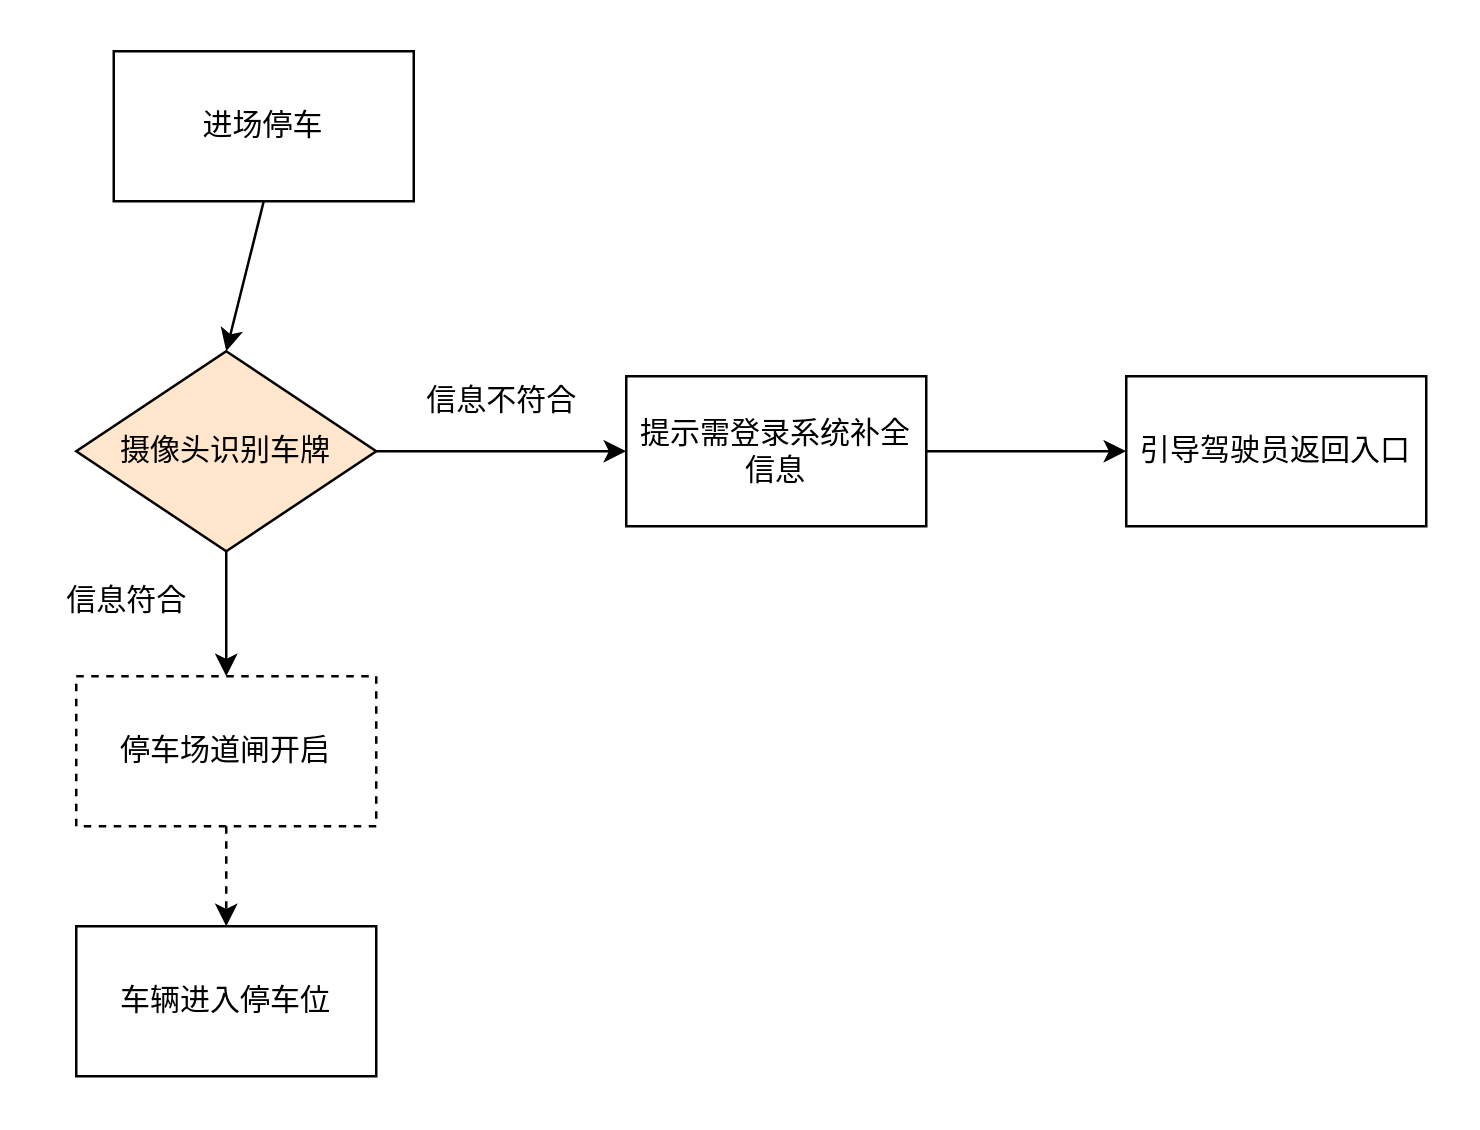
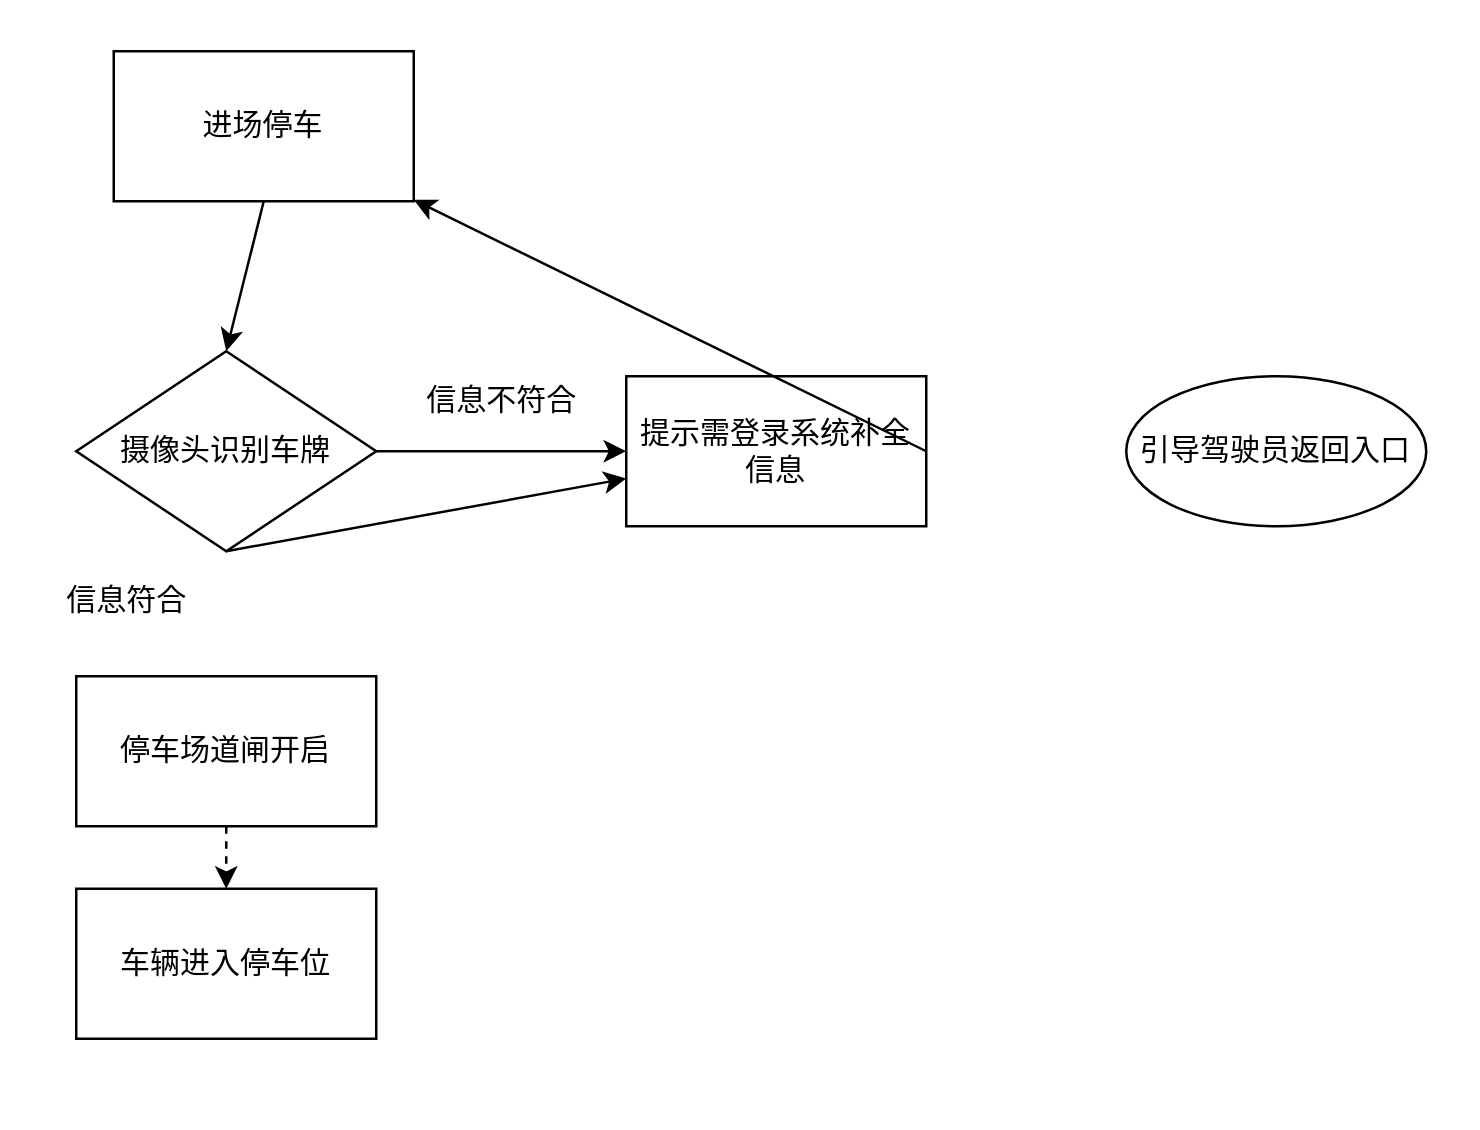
- <mxCell id="4" value="摄像头识别车牌" style="rhombus;whiteSpace=wrap;html=1;fillColor=#ffe6cc;" parent="1" vertex="1"><mxGeometry x="30" y="140" width="120" height="80" as="geometry" /></mxCell>
+ <mxCell id="4" value="摄像头识别车牌" style="rhombus;whiteSpace=wrap;html=1;" parent="1" vertex="1"><mxGeometry x="30" y="140" width="120" height="80" as="geometry" /></mxCell>
- <mxCell id="12" value="" style="endArrow=classic;html=1;entryX=0;entryY=0.5;entryDx=0;entryDy=0;exitX=1;exitY=0.5;exitDx=0;exitDy=0;" edge="1" parent="1" source="5" target="11"><mxGeometry width="50" height="50" relative="1" as="geometry"><mxPoint x="300" y="240" as="sourcePoint" /><mxPoint x="350" y="190" as="targetPoint" /></mxGeometry></mxCell>
+ <mxCell id="12" value="" style="endArrow=classic;html=1;exitX=1;exitY=0.5;exitDx=0;exitDy=0;" edge="1" parent="1" source="5" target="2"><mxGeometry width="50" height="50" relative="1" as="geometry"><mxPoint x="300" y="240" as="sourcePoint" /><mxPoint x="350" y="190" as="targetPoint" /></mxGeometry></mxCell>
- <mxCell id="11" value="引导驾驶员返回入口" style="rounded=0;whiteSpace=wrap;html=1;" vertex="1" parent="1"><mxGeometry x="450" y="150" width="120" height="60" as="geometry" /></mxCell>
+ <mxCell id="11" value="引导驾驶员返回入口" style="ellipse;whiteSpace=wrap;html=1;" vertex="1" parent="1"><mxGeometry x="450" y="150" width="120" height="60" as="geometry" /></mxCell>
- <mxCell id="9" value="" style="endArrow=classic;html=1;exitX=0.5;exitY=1;exitDx=0;exitDy=0;entryX=0.5;entryY=0;entryDx=0;entryDy=0;" parent="1" source="4" target="8" edge="1"><mxGeometry width="50" height="50" relative="1" as="geometry"><mxPoint x="300" y="230" as="sourcePoint" /><mxPoint x="350" y="180" as="targetPoint" /></mxGeometry></mxCell>
+ <mxCell id="9" value="" style="endArrow=classic;html=1;exitX=0.5;exitY=1;exitDx=0;exitDy=0;" parent="1" source="4" target="5" edge="1"><mxGeometry width="50" height="50" relative="1" as="geometry"><mxPoint x="300" y="230" as="sourcePoint" /><mxPoint x="350" y="180" as="targetPoint" /></mxGeometry></mxCell>
- <mxCell id="8" value="停车场道闸开启" style="rounded=0;whiteSpace=wrap;html=1;dashed=1;" parent="1" vertex="1"><mxGeometry x="30" y="270" width="120" height="60" as="geometry" /></mxCell>
+ <mxCell id="8" value="停车场道闸开启" style="rounded=0;whiteSpace=wrap;html=1;" parent="1" vertex="1"><mxGeometry x="30" y="270" width="120" height="60" as="geometry" /></mxCell>
- <mxCell id="13" value="车辆进入停车位" style="rounded=0;whiteSpace=wrap;html=1;" vertex="1" parent="1"><mxGeometry x="30" y="370" width="120" height="60" as="geometry" /></mxCell>
+ <mxCell id="13" value="车辆进入停车位" style="rounded=0;whiteSpace=wrap;html=1;" vertex="1" parent="1"><mxGeometry x="30" y="355" width="120" height="60" as="geometry" /></mxCell>
